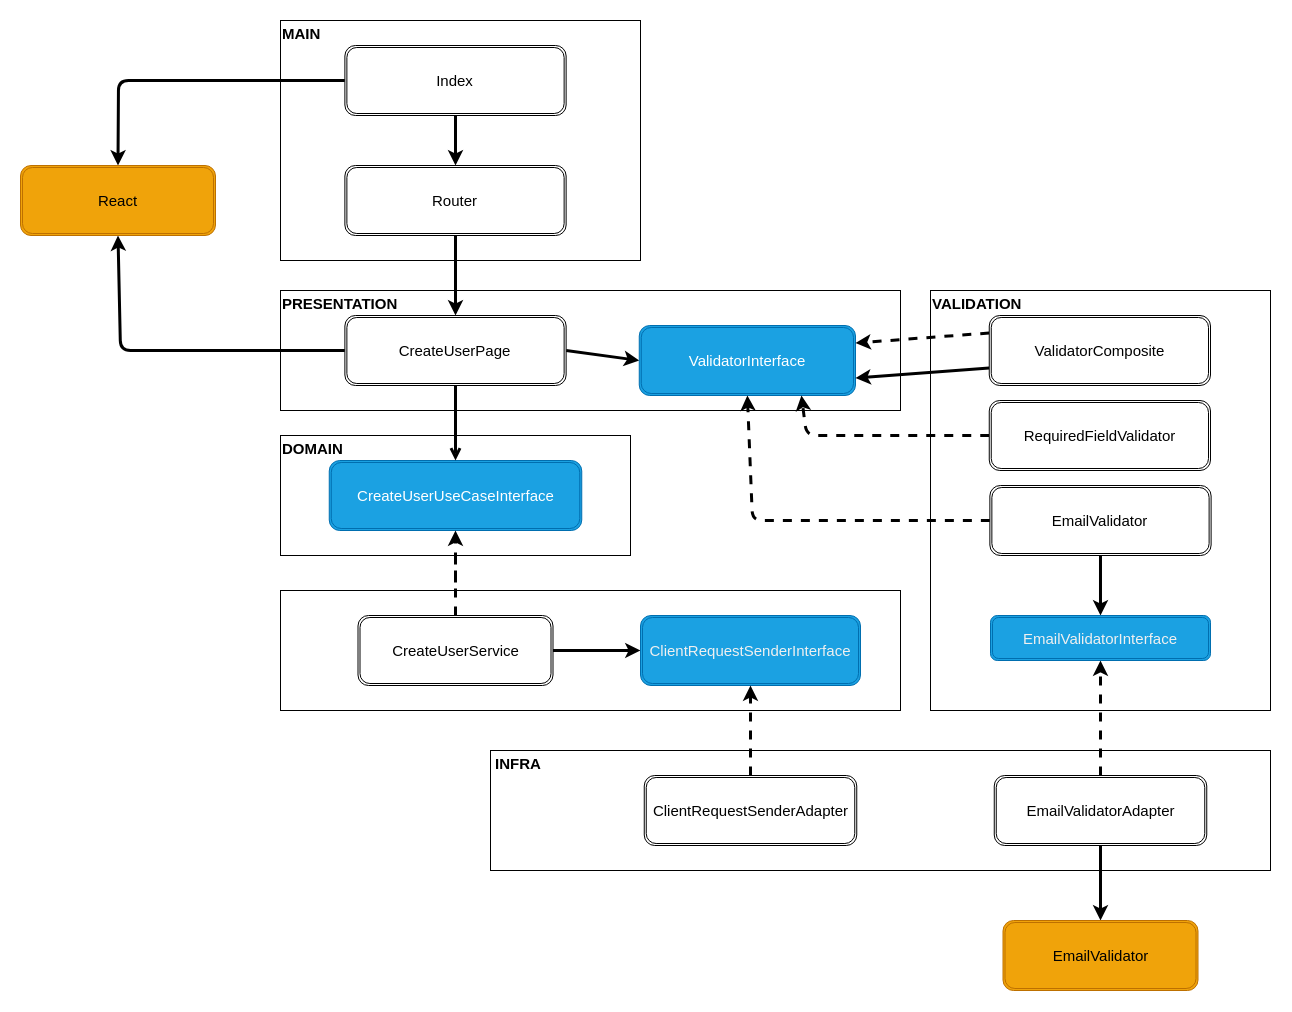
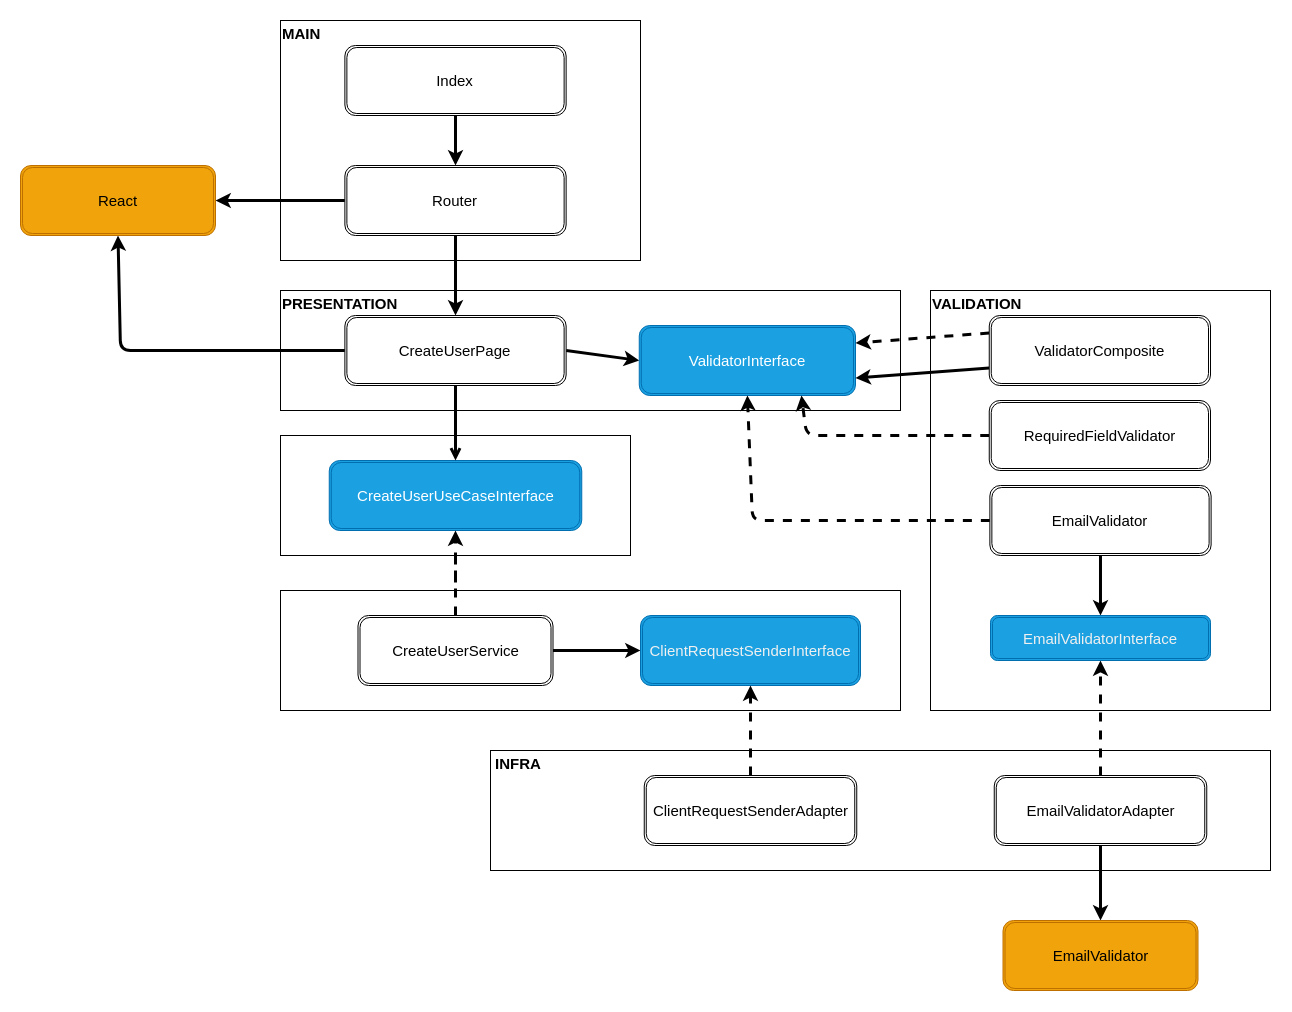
- <mxCell id="43" style="edgeStyle=none;html=1;exitX=0;exitY=0.5;exitDx=0;exitDy=0;entryX=0.5;entryY=0;entryDx=0;entryDy=0;strokeWidth=3;fontSize=15;" edge="1" parent="1" source="44" target="45"><mxGeometry relative="1" as="geometry"><Array as="points"><mxPoint x="118" y="80" /></Array></mxGeometry></mxCell>
+ <mxCell id="25" style="edgeStyle=none;html=1;exitX=0;exitY=0.5;exitDx=0;exitDy=0;entryX=1;entryY=0.5;entryDx=0;entryDy=0;strokeWidth=3;fontSize=15;" edge="1" parent="1" source="26" target="45"><mxGeometry relative="1" as="geometry" /></mxCell>
- <mxCell id="4" value="DOMAIN" style="text;strokeColor=none;fillColor=none;html=1;fontSize=15;fontStyle=1;verticalAlign=middle;align=left;" vertex="1" parent="1"><mxGeometry x="280" y="435" width="60" height="25" as="geometry" /></mxCell>
